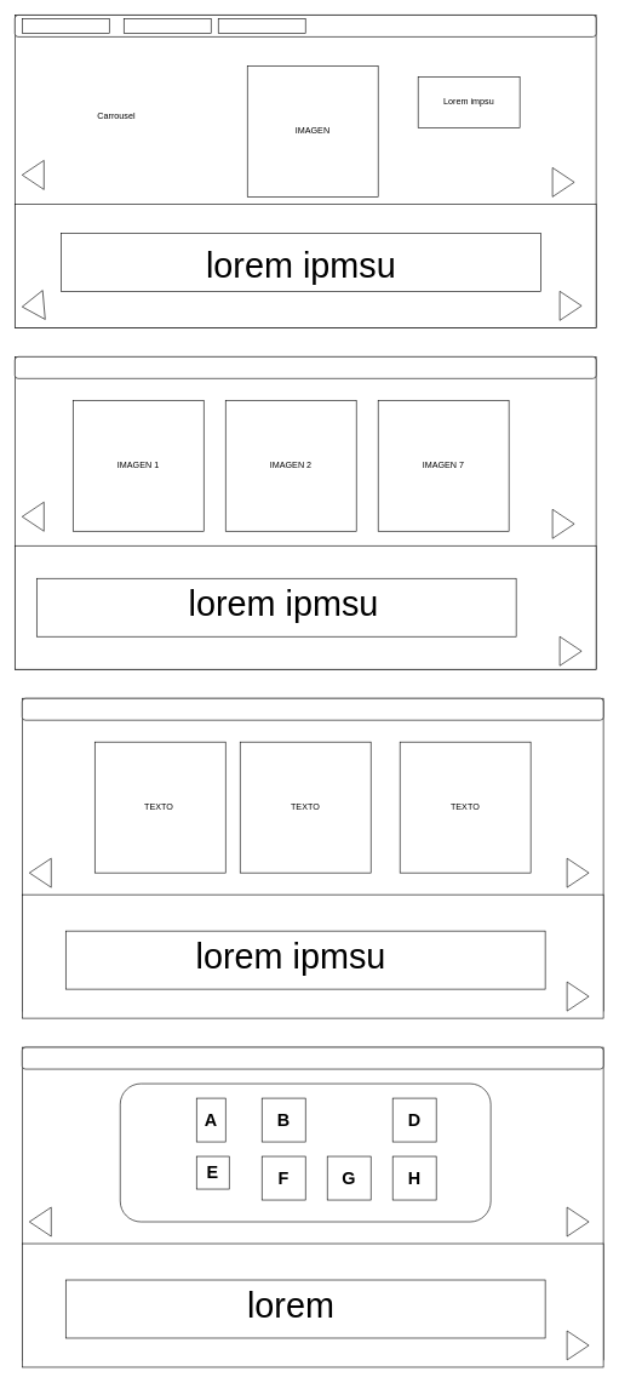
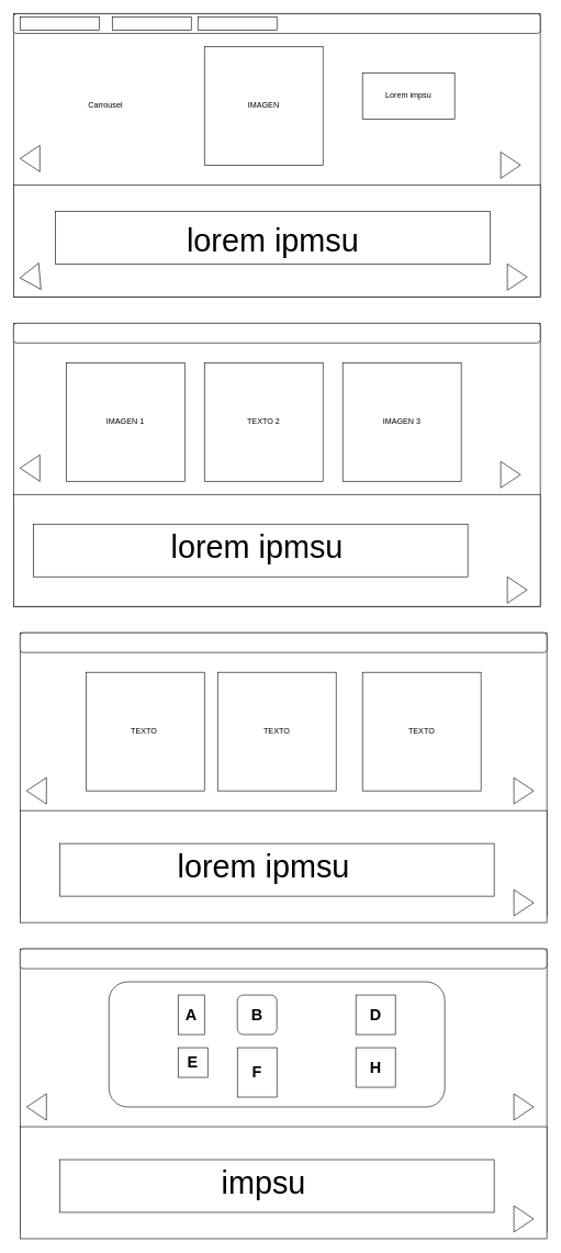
- <mxCell id="21" value="Lorem impsu" style="rounded=0;whiteSpace=wrap;html=1;" parent="1" vertex="1"><mxGeometry x="575" y="105" width="140" height="70" as="geometry" /></mxCell>
+ <mxCell id="21" value="Lorem impsu" style="rounded=0;whiteSpace=wrap;html=1;" parent="1" vertex="1"><mxGeometry x="550" y="110" width="140" height="70" as="geometry" /></mxCell>
- <mxCell id="5" value="IMAGEN" style="whiteSpace=wrap;html=1;aspect=fixed;" parent="1" vertex="1"><mxGeometry x="340" y="90" width="180" height="180" as="geometry" /></mxCell>
+ <mxCell id="5" value="IMAGEN" style="whiteSpace=wrap;html=1;aspect=fixed;" parent="1" vertex="1"><mxGeometry x="310" y="70" width="180" height="180" as="geometry" /></mxCell>
- <mxCell id="15" value="IMAGEN 2" style="whiteSpace=wrap;html=1;aspect=fixed;" parent="1" vertex="1"><mxGeometry x="310" y="550" width="180" height="180" as="geometry" /></mxCell>
+ <mxCell id="15" value="TEXTO 2" style="whiteSpace=wrap;html=1;aspect=fixed;" parent="1" vertex="1"><mxGeometry x="310" y="550" width="180" height="180" as="geometry" /></mxCell>
- <mxCell id="16" value="IMAGEN 7" style="whiteSpace=wrap;html=1;aspect=fixed;" parent="1" vertex="1"><mxGeometry x="520" y="550" width="180" height="180" as="geometry" /></mxCell>
+ <mxCell id="16" value="IMAGEN 3" style="whiteSpace=wrap;html=1;aspect=fixed;" parent="1" vertex="1"><mxGeometry x="520" y="550" width="180" height="180" as="geometry" /></mxCell>
- <mxCell id="49" value="&lt;font style=&quot;font-size: 24px&quot;&gt;&lt;b&gt;B&lt;/b&gt;&lt;/font&gt;" style="whiteSpace=wrap;html=1;aspect=fixed;" vertex="1" parent="1"><mxGeometry x="360" y="1510" width="60" height="60" as="geometry" /></mxCell>
+ <mxCell id="49" value="&lt;font style=&quot;font-size: 24px&quot;&gt;&lt;b&gt;B&lt;/b&gt;&lt;/font&gt;" style="whiteSpace=wrap;html=1;aspect=fixed;rounded=1;" vertex="1" parent="1"><mxGeometry x="360" y="1510" width="60" height="60" as="geometry" /></mxCell>
- <mxCell id="53" value="&lt;font style=&quot;font-size: 24px&quot;&gt;&lt;b&gt;F&lt;/b&gt;&lt;/font&gt;" style="whiteSpace=wrap;html=1;aspect=fixed;" vertex="1" parent="1"><mxGeometry x="360" y="1590" width="60" height="60" as="geometry" /></mxCell>
+ <mxCell id="53" value="&lt;font style=&quot;font-size: 24px&quot;&gt;&lt;b&gt;F&lt;/b&gt;&lt;/font&gt;" style="whiteSpace=wrap;html=1;aspect=fixed;" vertex="1" parent="1"><mxGeometry x="360" y="1590" width="60" height="75" as="geometry" /></mxCell>
- <mxCell id="52" value="&lt;font style=&quot;font-size: 24px&quot;&gt;&lt;b&gt;G&lt;/b&gt;&lt;/font&gt;" style="whiteSpace=wrap;html=1;aspect=fixed;" vertex="1" parent="1"><mxGeometry x="450" y="1590" width="60" height="60" as="geometry" /></mxCell>
- <mxCell id="44" value="&lt;font style=&quot;font-size: 48px&quot;&gt;lorem&lt;/font&gt;" style="text;html=1;strokeColor=none;fillColor=none;align=center;verticalAlign=middle;whiteSpace=wrap;rounded=0;" vertex="1" parent="1"><mxGeometry x="180" y="1785" width="440" height="20" as="geometry" /></mxCell>
+ <mxCell id="44" value="&lt;font style=&quot;font-size: 48px&quot;&gt;impsu&lt;/font&gt;" style="text;html=1;strokeColor=none;fillColor=none;align=center;verticalAlign=middle;whiteSpace=wrap;rounded=0;" vertex="1" parent="1"><mxGeometry x="180" y="1785" width="440" height="20" as="geometry" /></mxCell>
